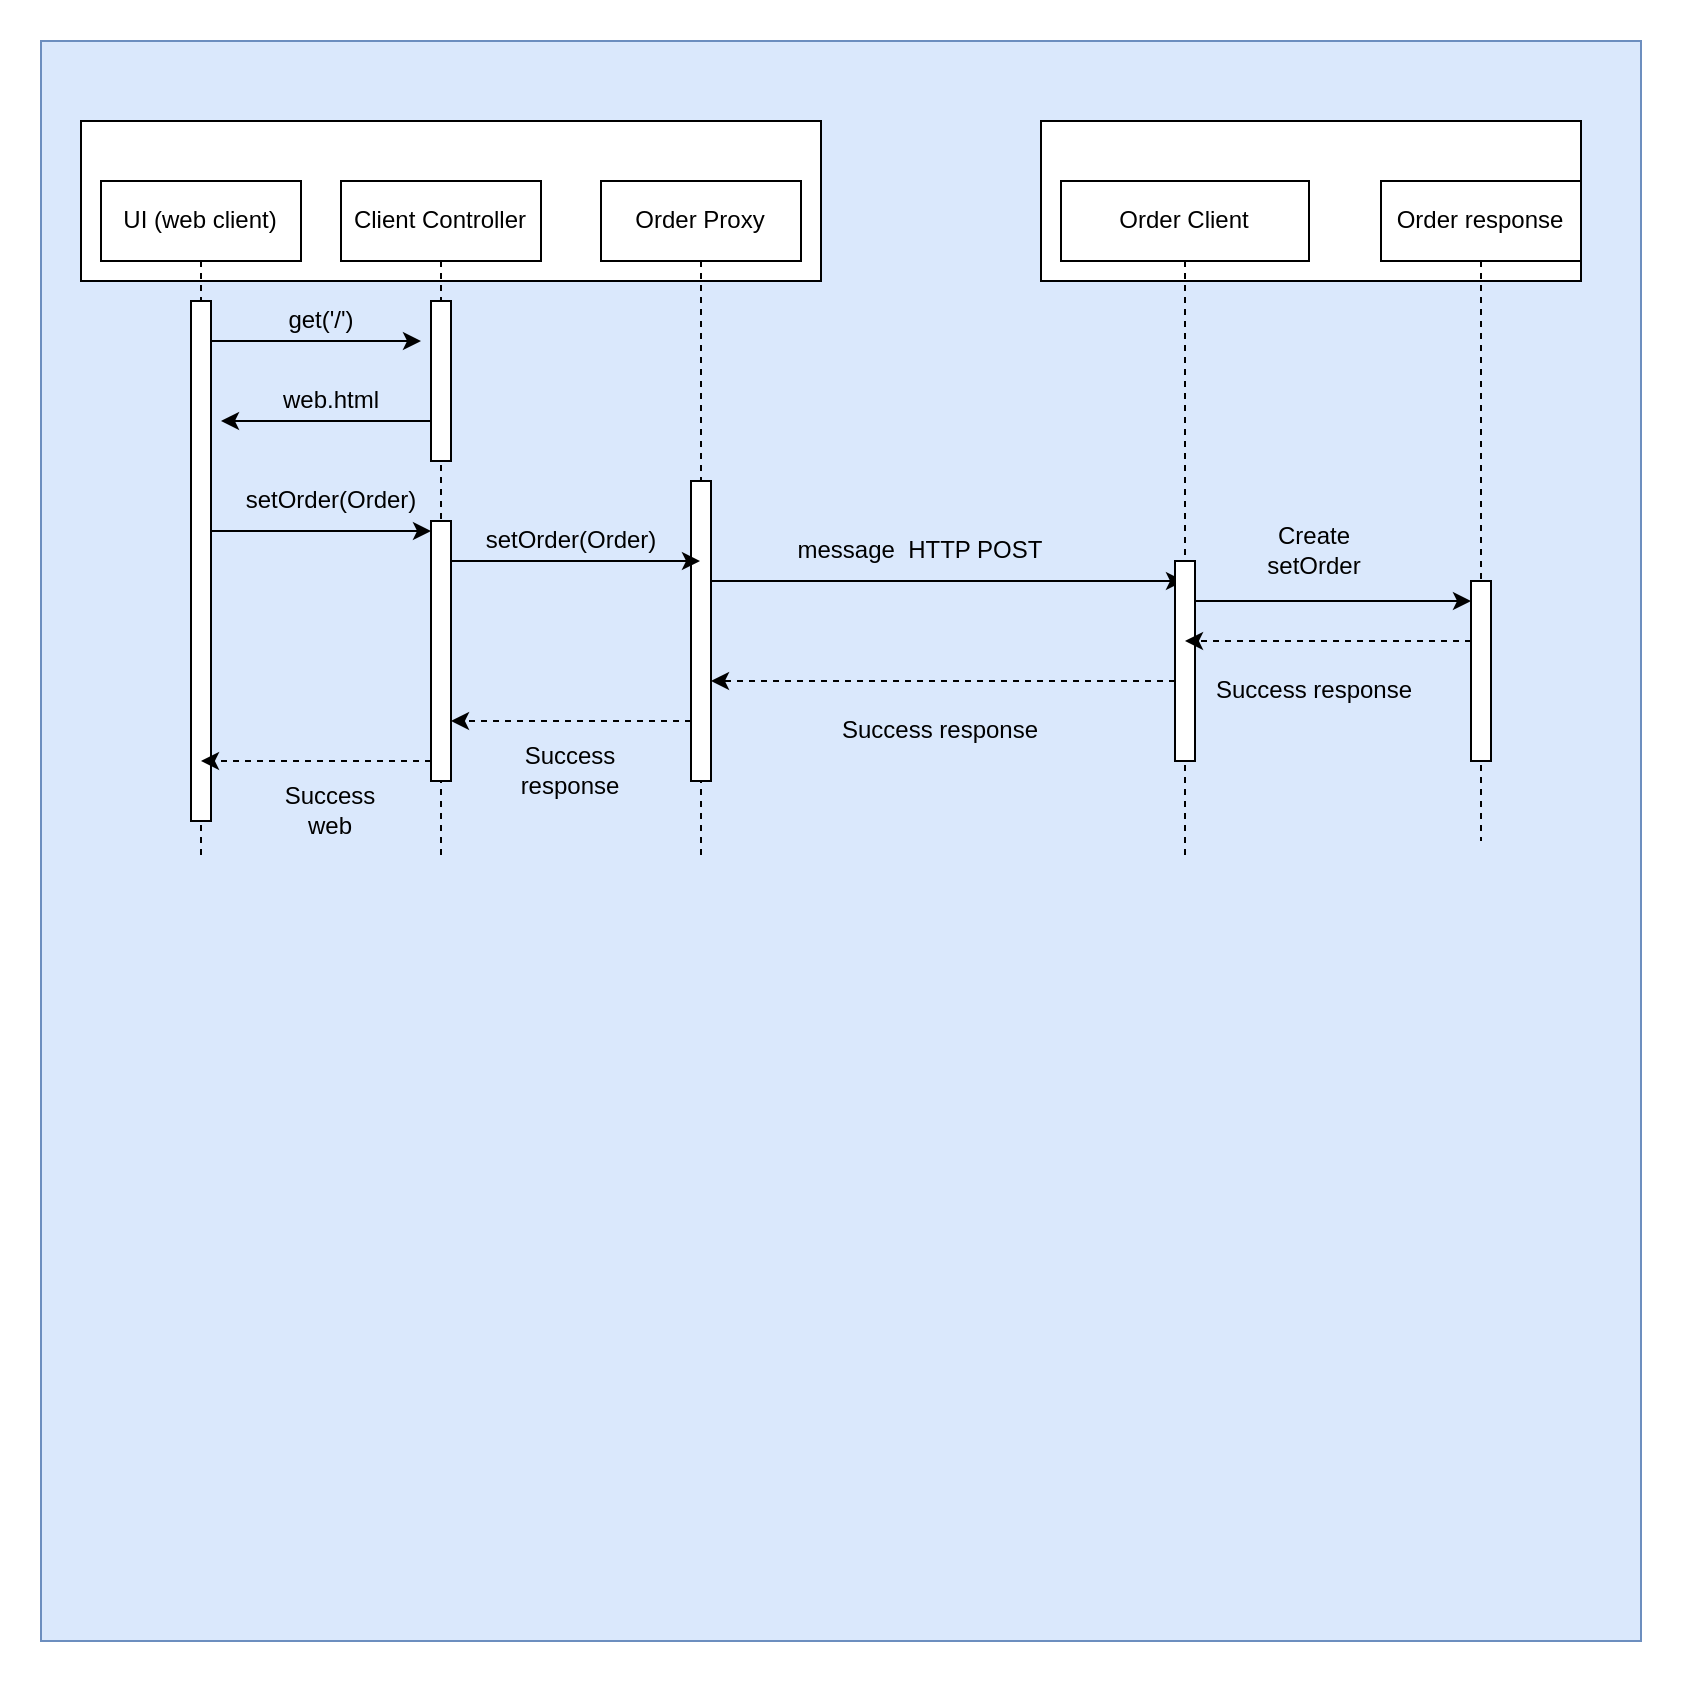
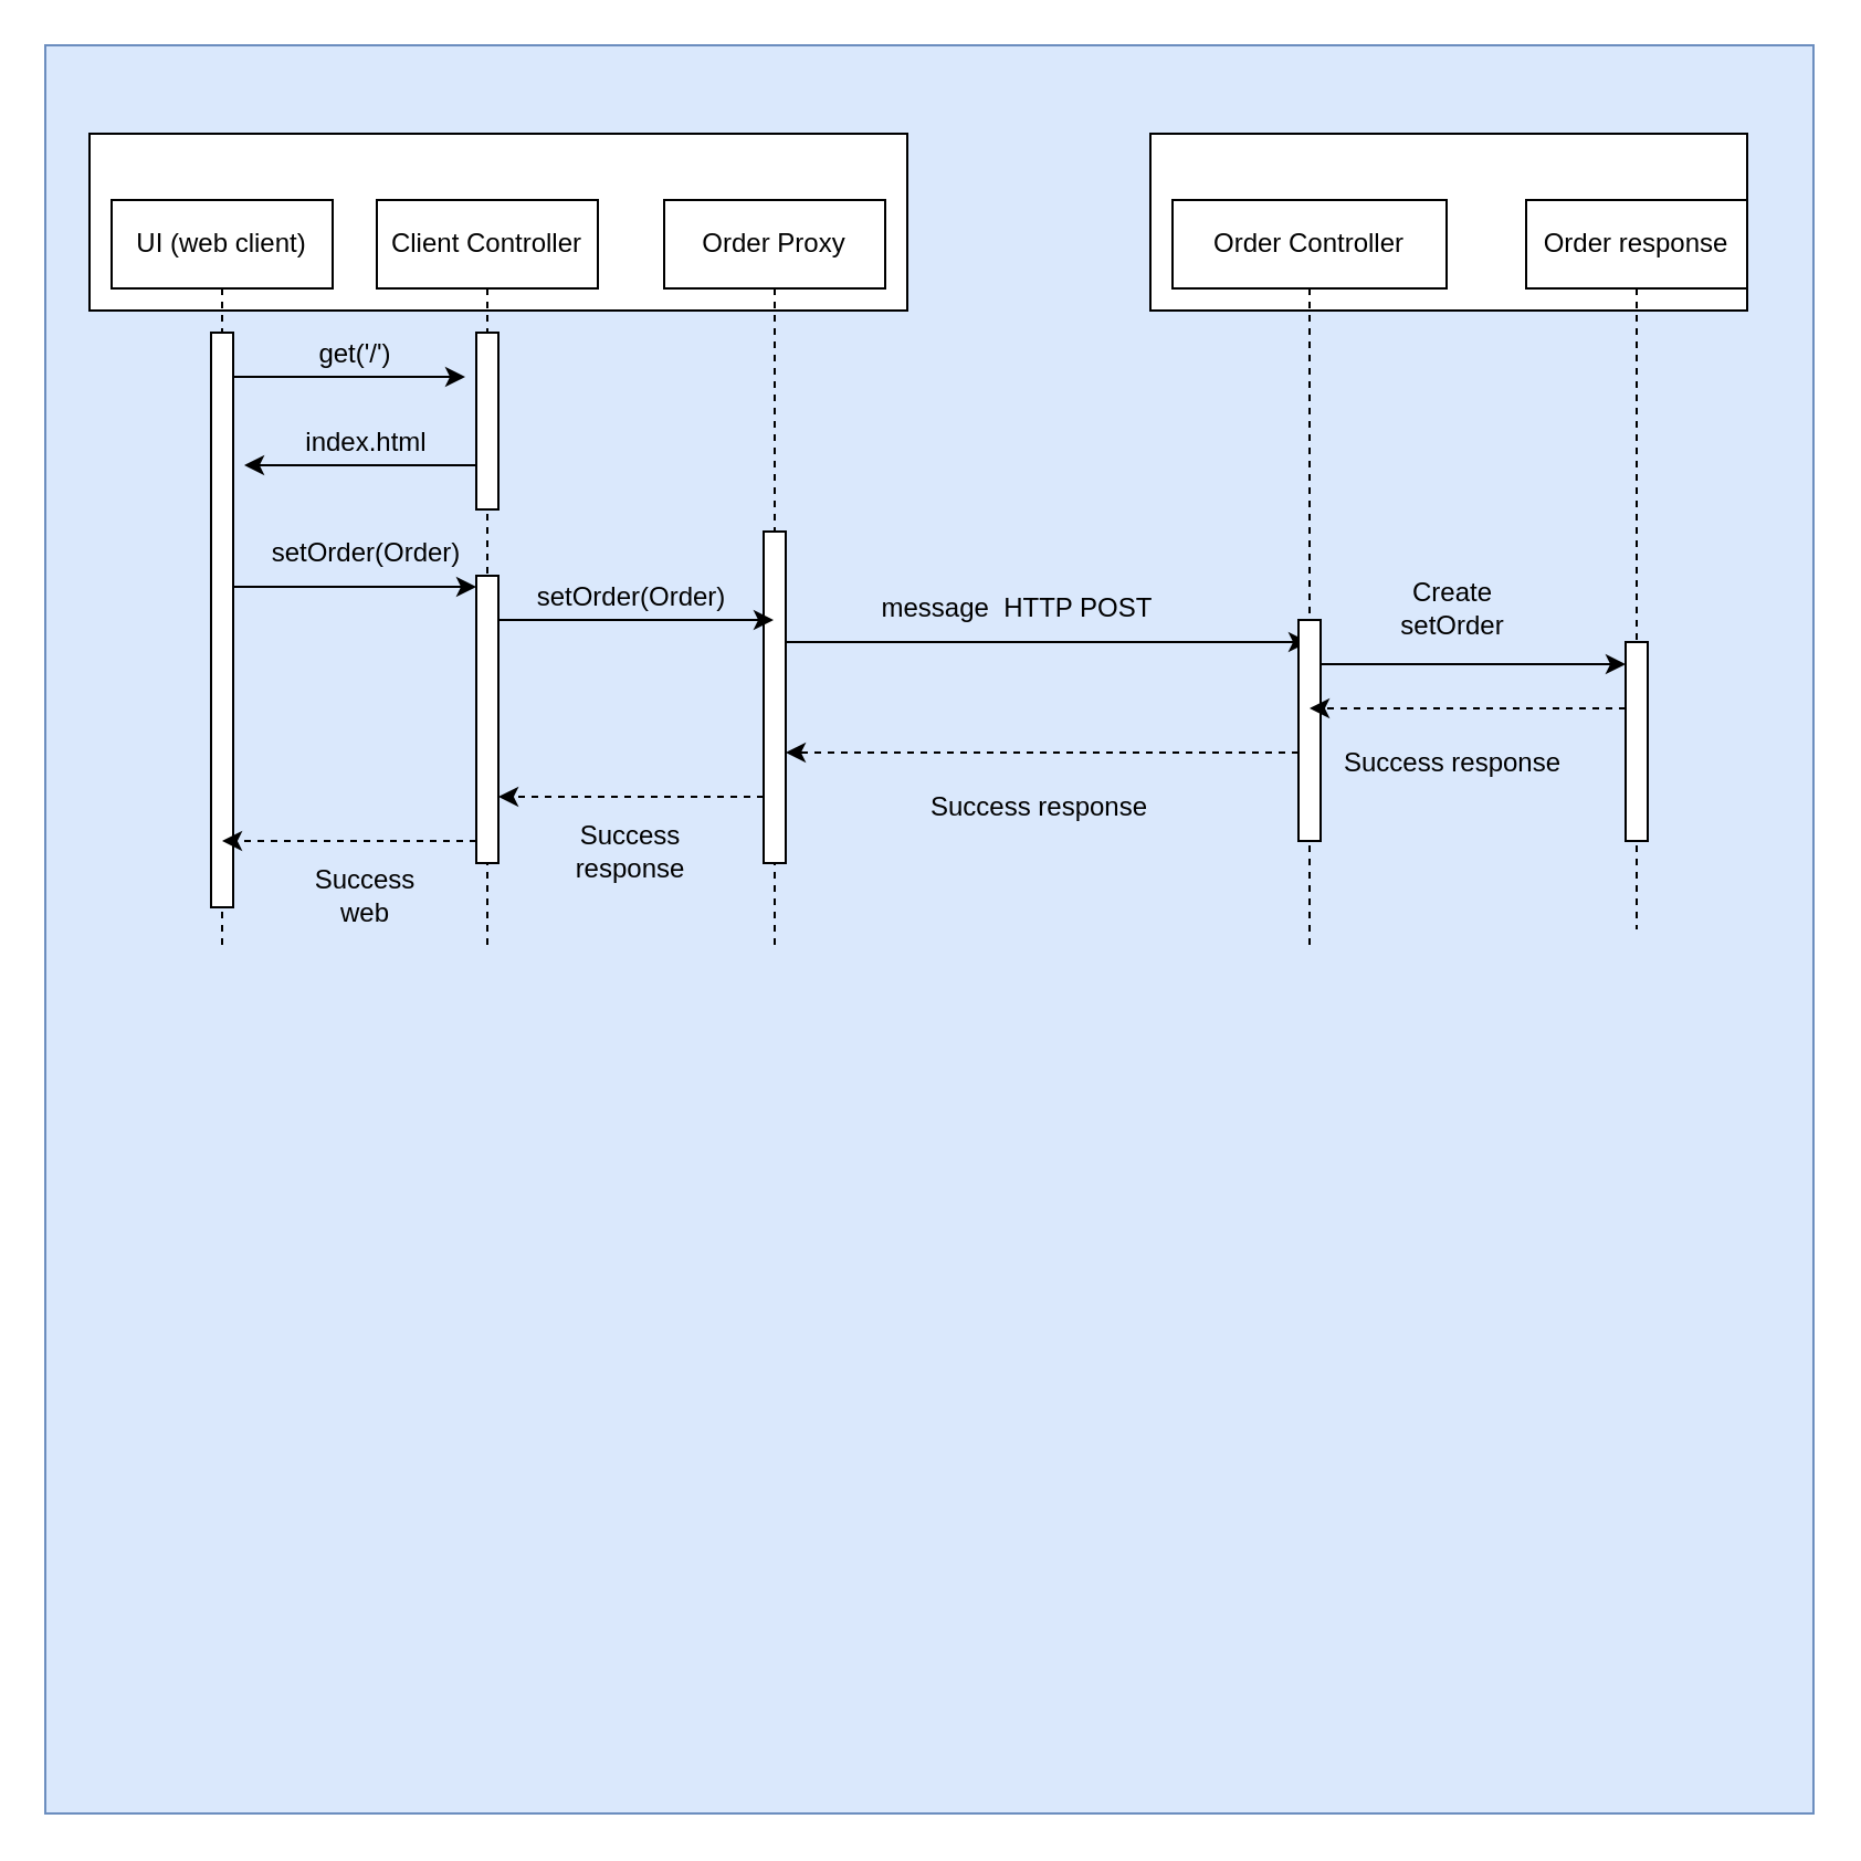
- <mxCell id="12" value="Order Client" style="shape=umlLifeline;perimeter=lifelinePerimeter;whiteSpace=wrap;html=1;container=1;collapsible=0;recursiveResize=0;outlineConnect=0;" vertex="1" parent="1"><mxGeometry x="530" y="90" width="124" height="340" as="geometry" /></mxCell>
+ <mxCell id="12" value="Order Controller" style="shape=umlLifeline;perimeter=lifelinePerimeter;whiteSpace=wrap;html=1;container=1;collapsible=0;recursiveResize=0;outlineConnect=0;" vertex="1" parent="1"><mxGeometry x="530" y="90" width="124" height="340" as="geometry" /></mxCell>
- <mxCell id="22" value="web.html" style="text;html=1;align=center;verticalAlign=middle;resizable=0;points=[];autosize=1;strokeColor=none;fillColor=none;" vertex="1" parent="1"><mxGeometry x="130" y="190" width="70" height="20" as="geometry" /></mxCell>
+ <mxCell id="22" value="index.html" style="text;html=1;align=center;verticalAlign=middle;resizable=0;points=[];autosize=1;strokeColor=none;fillColor=none;" vertex="1" parent="1"><mxGeometry x="130" y="190" width="70" height="20" as="geometry" /></mxCell>
